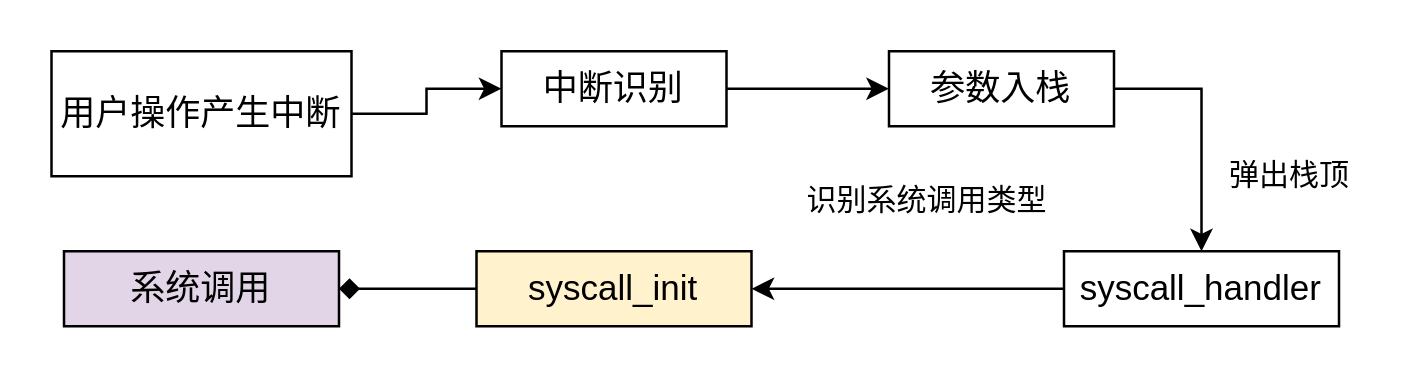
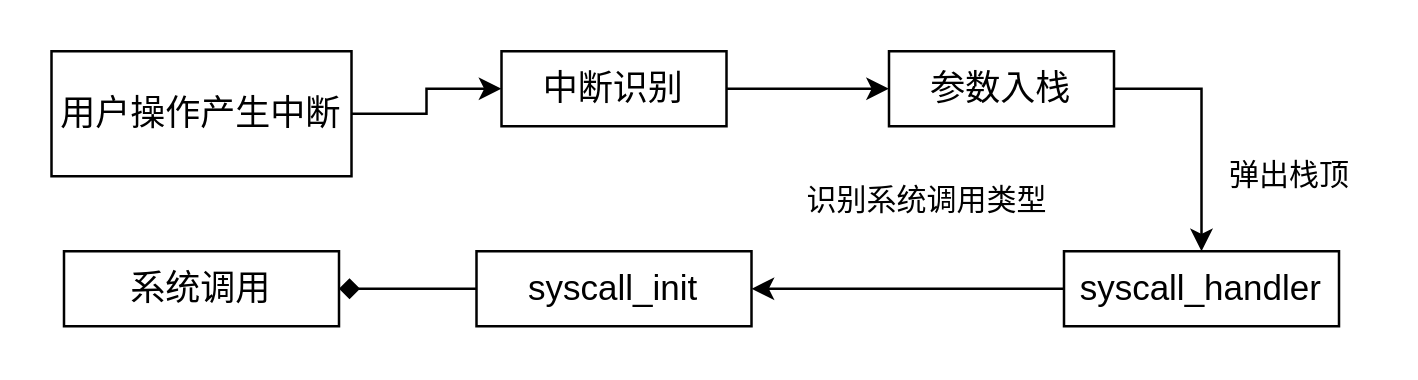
- <mxCell id="12" value="&lt;span style=&quot;font-size: 14px&quot;&gt;系统调用&lt;/span&gt;" style="rounded=0;whiteSpace=wrap;html=1;fillColor=#e1d5e7;" vertex="1" parent="1"><mxGeometry x="25" y="100" width="110" height="30" as="geometry" /></mxCell>
+ <mxCell id="12" value="&lt;span style=&quot;font-size: 14px&quot;&gt;系统调用&lt;/span&gt;" style="rounded=0;whiteSpace=wrap;html=1;" vertex="1" parent="1"><mxGeometry x="25" y="100" width="110" height="30" as="geometry" /></mxCell>
- <mxCell id="11" value="&lt;font style=&quot;font-size: 14px&quot;&gt;syscall_init&lt;/font&gt;" style="rounded=0;whiteSpace=wrap;html=1;fillColor=#fff2cc;" vertex="1" parent="1"><mxGeometry x="190" y="100" width="110" height="30" as="geometry" /></mxCell>
+ <mxCell id="11" value="&lt;font style=&quot;font-size: 14px&quot;&gt;syscall_init&lt;/font&gt;" style="rounded=0;whiteSpace=wrap;html=1;" vertex="1" parent="1"><mxGeometry x="190" y="100" width="110" height="30" as="geometry" /></mxCell>
